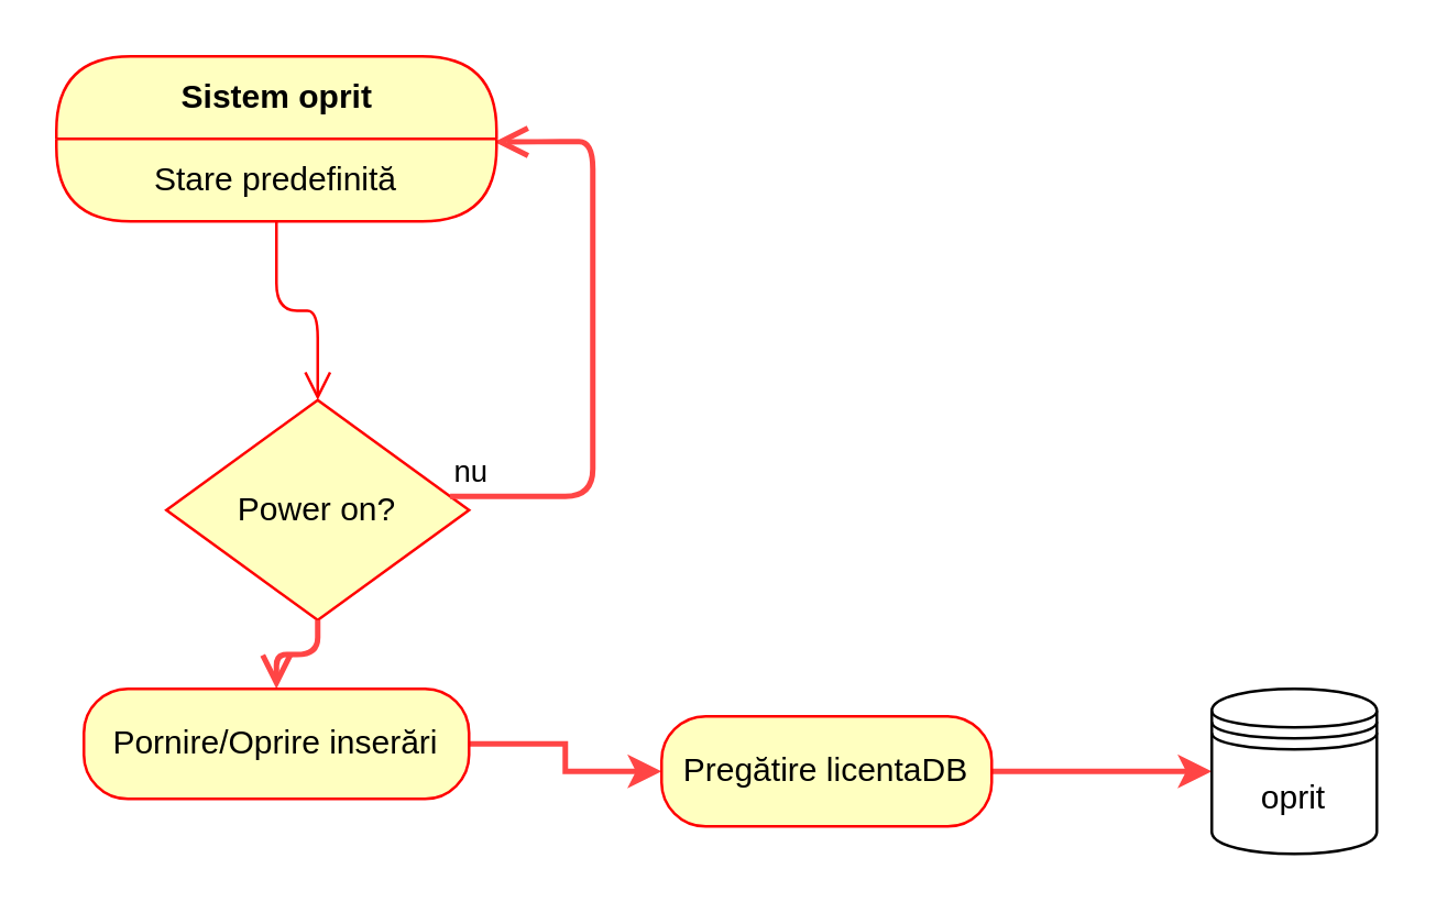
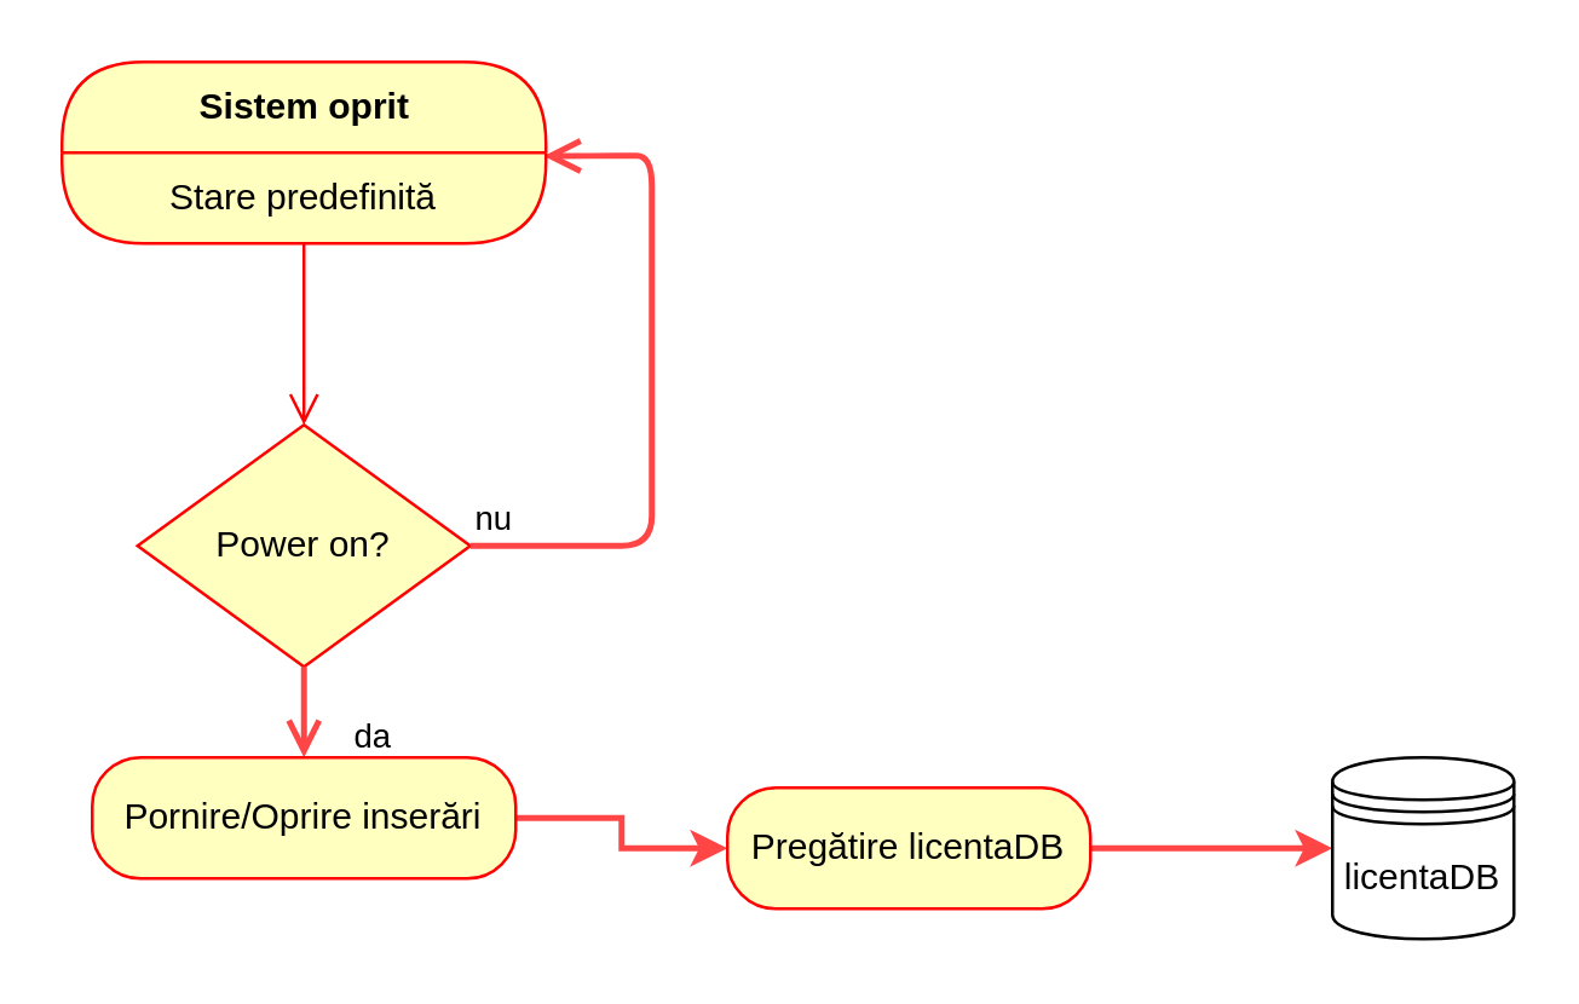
- <mxCell id="2" value="Power on?" style="rhombus;whiteSpace=wrap;html=1;fillColor=#ffffc0;strokeColor=#ff0000;" vertex="1" parent="1"><mxGeometry x="60" y="145" width="110" height="80" as="geometry" /></mxCell>
+ <mxCell id="2" value="Power on?" style="rhombus;whiteSpace=wrap;html=1;fillColor=#ffffc0;strokeColor=#ff0000;" vertex="1" parent="1"><mxGeometry x="45" y="140" width="110" height="80" as="geometry" /></mxCell>
- <mxCell id="12" value="oprit" style="shape=datastore;whiteSpace=wrap;html=1;" vertex="1" parent="1"><mxGeometry x="440" y="250" width="60" height="60" as="geometry" /></mxCell>
+ <mxCell id="12" value="licentaDB" style="shape=datastore;whiteSpace=wrap;html=1;" vertex="1" parent="1"><mxGeometry x="440" y="250" width="60" height="60" as="geometry" /></mxCell>
